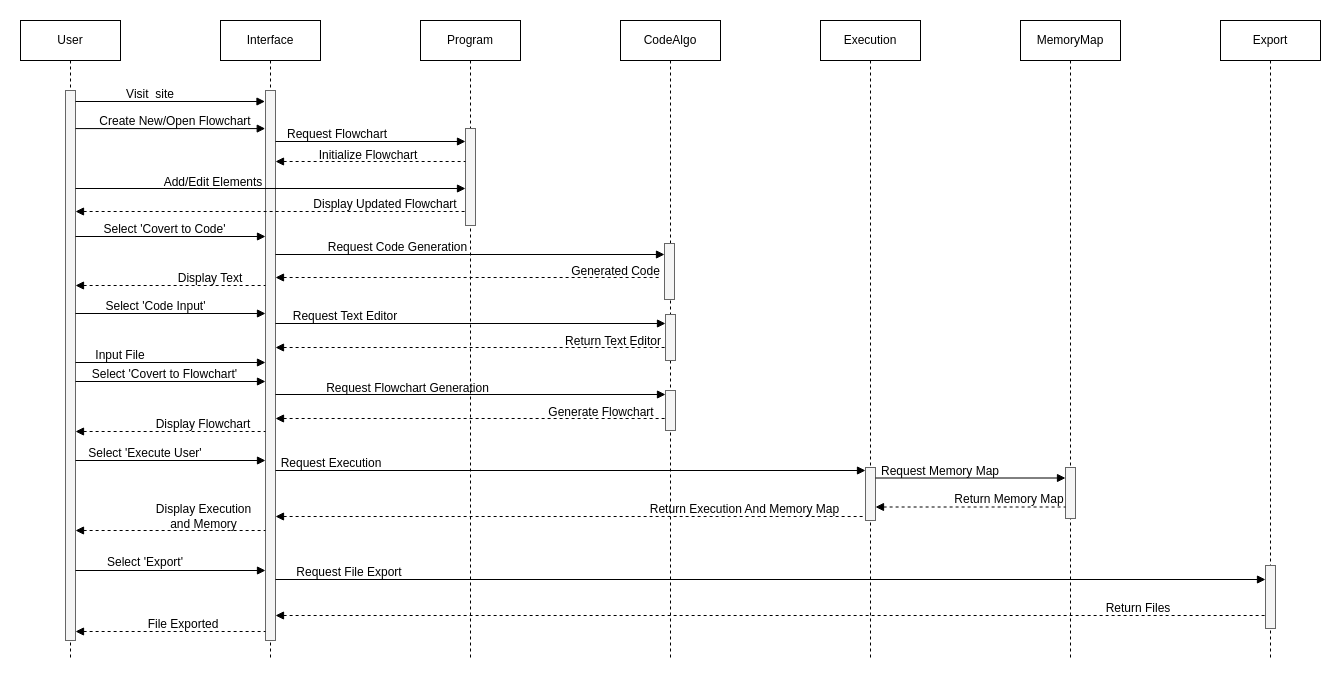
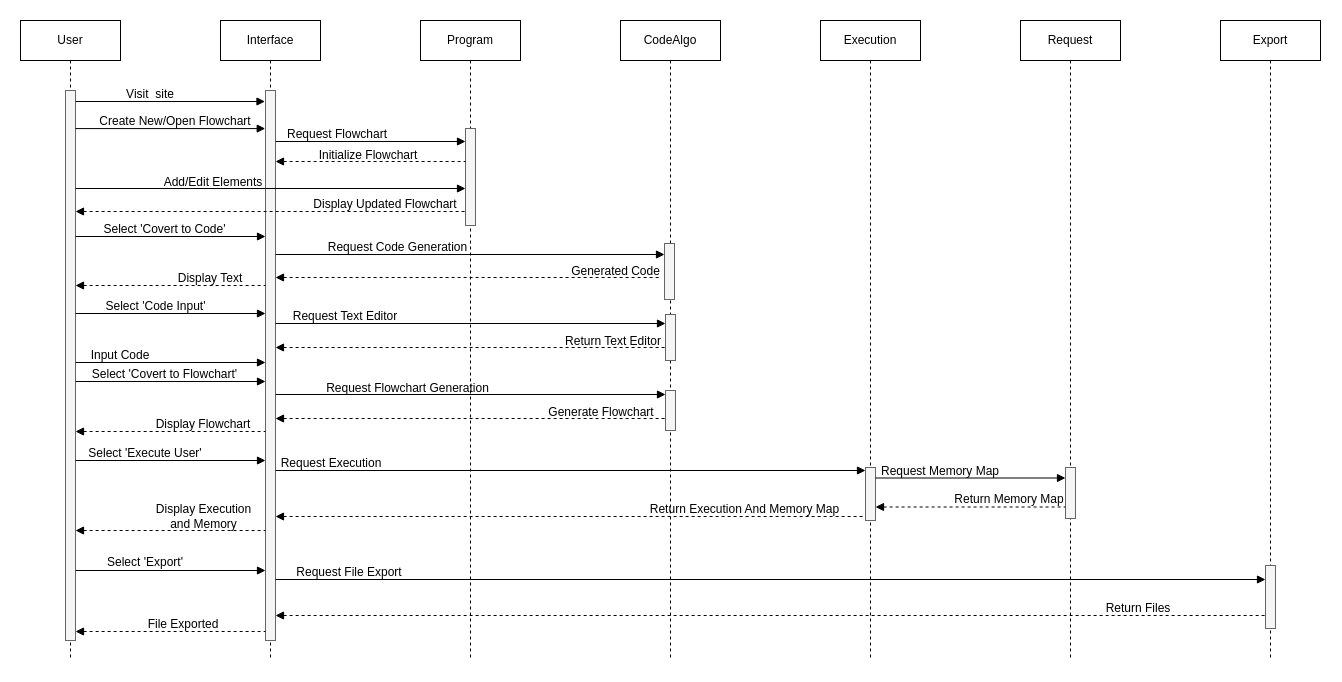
- <mxCell id="16" value="MemoryMap" style="shape=umlLifeline;perimeter=lifelinePerimeter;whiteSpace=wrap;html=1;container=0;dropTarget=0;collapsible=0;recursiveResize=0;outlineConnect=0;portConstraint=eastwest;newEdgeStyle={&quot;edgeStyle&quot;:&quot;elbowEdgeStyle&quot;,&quot;elbow&quot;:&quot;vertical&quot;,&quot;curved&quot;:0,&quot;rounded&quot;:0};" parent="1" vertex="1"><mxGeometry x="1020" y="20" width="100" height="640" as="geometry" /></mxCell>
+ <mxCell id="16" value="Request" style="shape=umlLifeline;perimeter=lifelinePerimeter;whiteSpace=wrap;html=1;container=0;dropTarget=0;collapsible=0;recursiveResize=0;outlineConnect=0;portConstraint=eastwest;newEdgeStyle={&quot;edgeStyle&quot;:&quot;elbowEdgeStyle&quot;,&quot;elbow&quot;:&quot;vertical&quot;,&quot;curved&quot;:0,&quot;rounded&quot;:0};" parent="1" vertex="1"><mxGeometry x="1020" y="20" width="100" height="640" as="geometry" /></mxCell>
- <mxCell id="45" value="Input File" style="text;html=1;strokeColor=none;fillColor=none;align=center;verticalAlign=middle;whiteSpace=wrap;rounded=0;" vertex="1" parent="1"><mxGeometry x="80" y="340" width="80" height="30" as="geometry" /></mxCell>
+ <mxCell id="45" value="Input Code" style="text;html=1;strokeColor=none;fillColor=none;align=center;verticalAlign=middle;whiteSpace=wrap;rounded=0;" vertex="1" parent="1"><mxGeometry x="80" y="340" width="80" height="30" as="geometry" /></mxCell>
